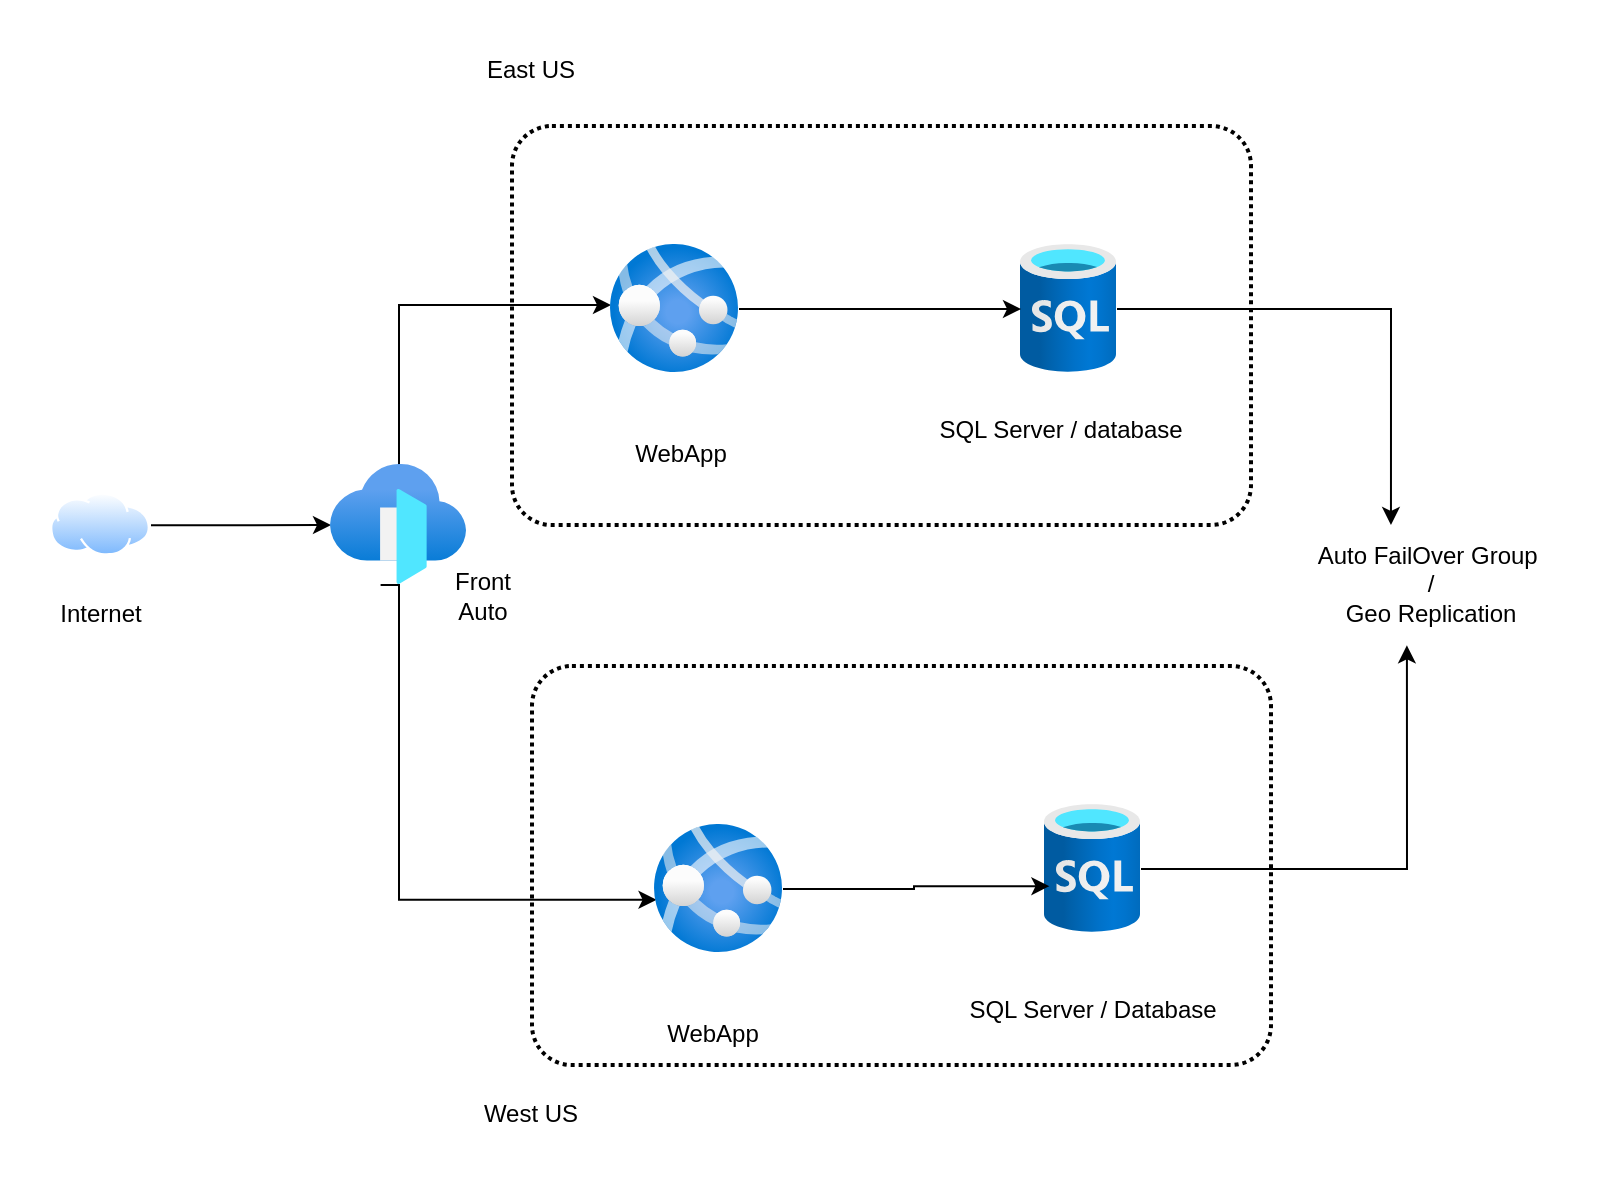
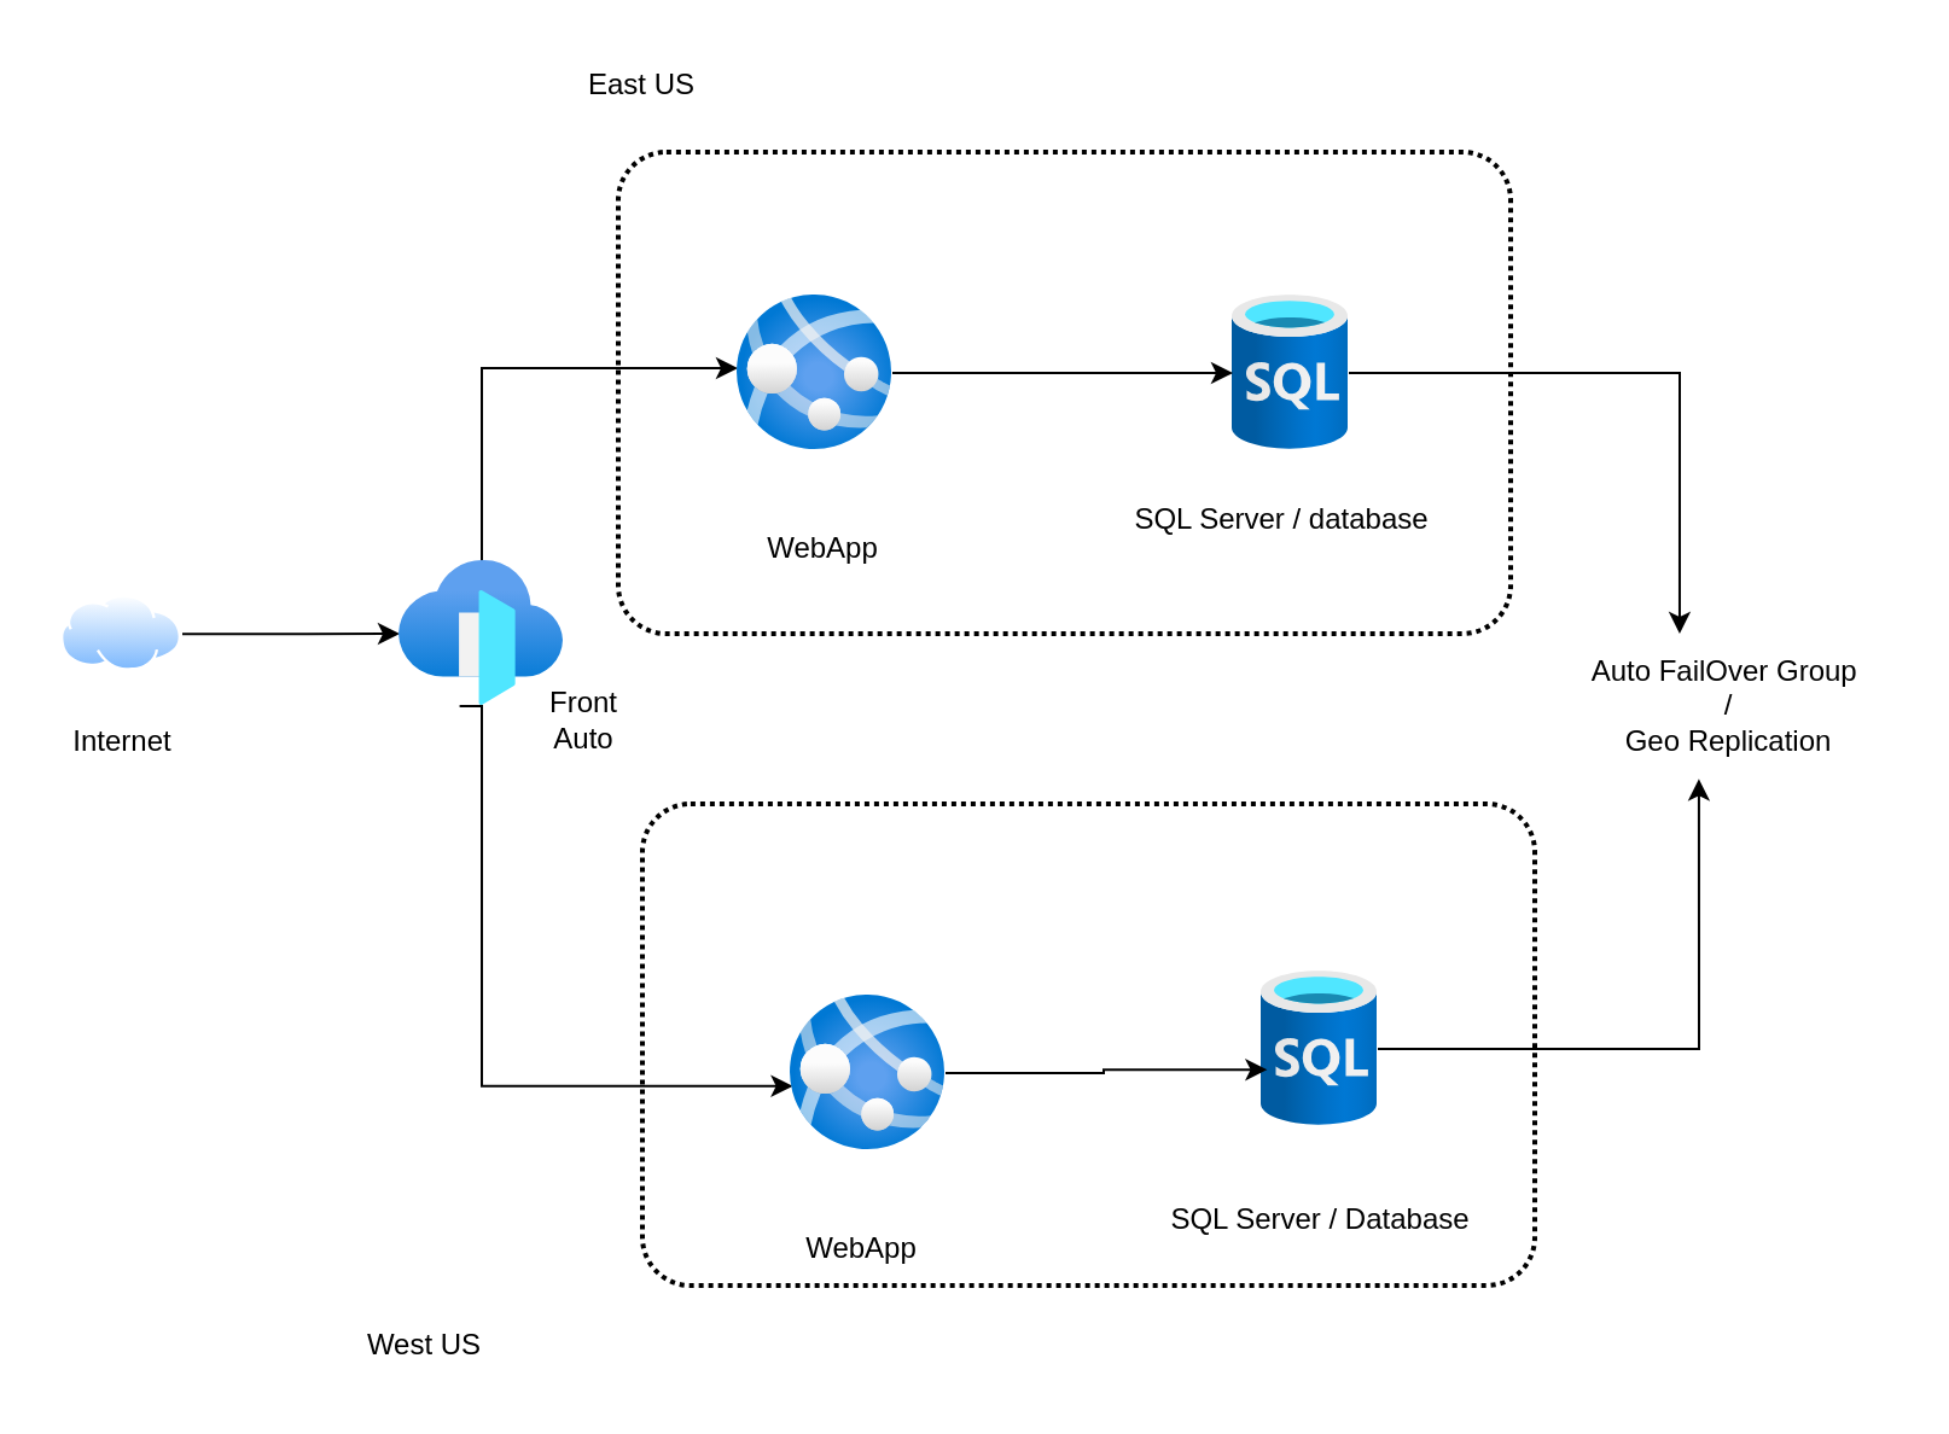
- <mxCell id="25" value="West US" style="text;html=1;align=center;verticalAlign=middle;resizable=0;points=[];autosize=1;strokeColor=none;fillColor=none;" vertex="1" parent="1"><mxGeometry x="230" y="542" width="70" height="30" as="geometry" /></mxCell>
+ <mxCell id="25" value="West US" style="text;html=1;align=center;verticalAlign=middle;resizable=0;points=[];autosize=1;strokeColor=none;fillColor=none;" vertex="1" parent="1"><mxGeometry x="140" y="542" width="70" height="30" as="geometry" /></mxCell>
